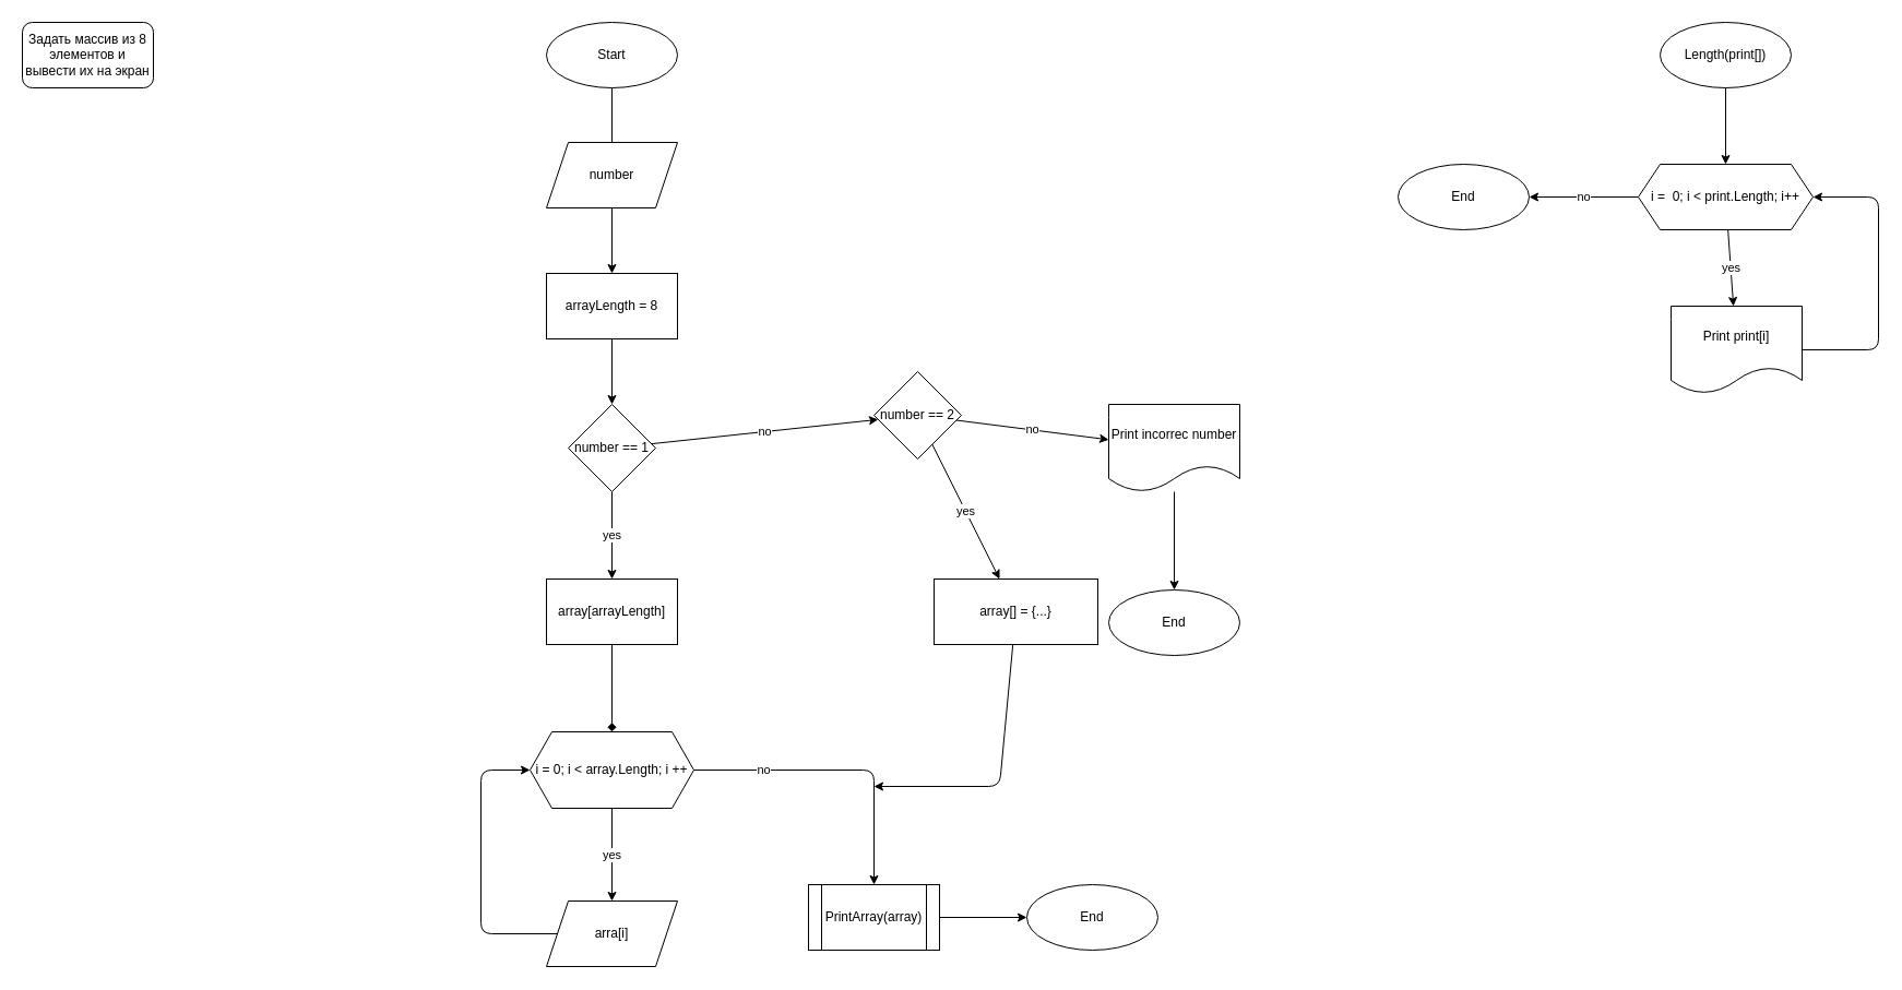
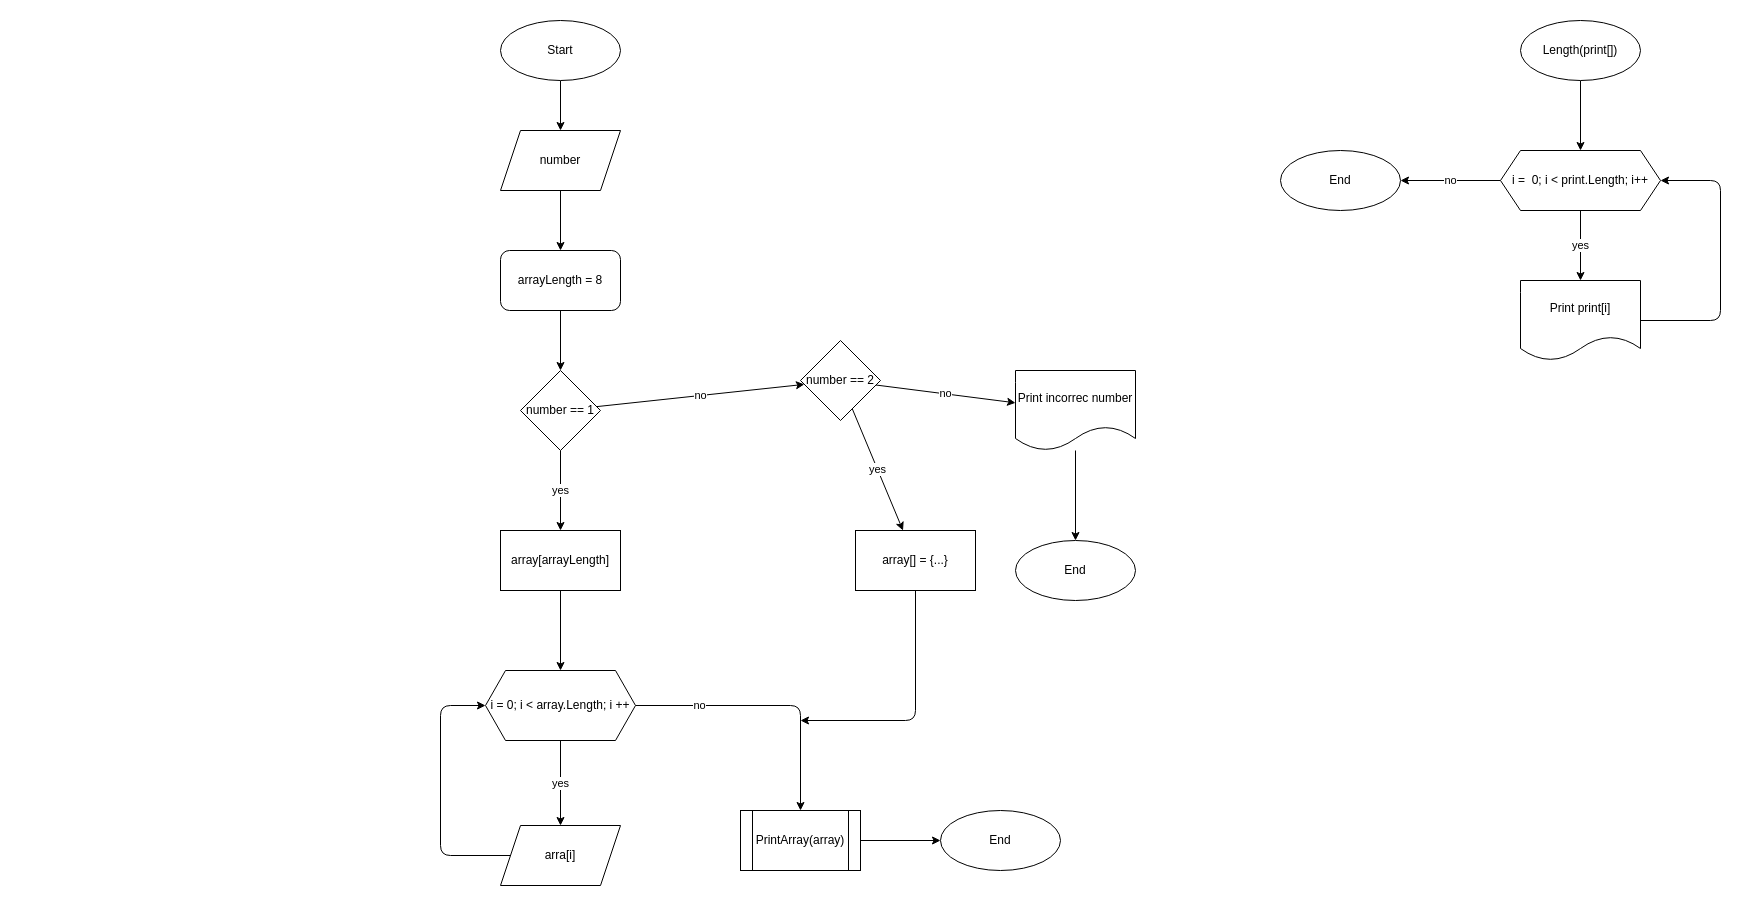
- <mxCell id="4" value="Задать массив из 8 элементов и вывести их на экран" style="rounded=1;whiteSpace=wrap;html=1;" parent="1" vertex="1"><mxGeometry x="20" y="20" width="120" height="60" as="geometry" /></mxCell>
- <mxCell id="2" value="" style="edgeStyle=none;html=1;endArrow=none;" parent="1" source="3" target="9" edge="1"><mxGeometry relative="1" as="geometry" /></mxCell>
+ <mxCell id="2" value="" style="edgeStyle=none;html=1;" parent="1" source="3" target="9" edge="1"><mxGeometry relative="1" as="geometry" /></mxCell>
- <mxCell id="21" value="arrayLength = 8" style="whiteSpace=wrap;html=1;" parent="1" vertex="1"><mxGeometry x="500" y="250" width="120" height="60" as="geometry" /></mxCell>
+ <mxCell id="21" value="arrayLength = 8" style="whiteSpace=wrap;html=1;rounded=1;" parent="1" vertex="1"><mxGeometry x="500" y="250" width="120" height="60" as="geometry" /></mxCell>
- <mxCell id="35" value="Print print[i]" style="shape=document;whiteSpace=wrap;html=1;boundedLbl=1;" vertex="1" parent="1"><mxGeometry x="1530" y="280" width="120" height="80" as="geometry" /></mxCell>
+ <mxCell id="35" value="Print print[i]" style="shape=document;whiteSpace=wrap;html=1;boundedLbl=1;" vertex="1" parent="1"><mxGeometry x="1520" y="280" width="120" height="80" as="geometry" /></mxCell>
- <mxCell id="23" value="array[] = {...}" style="whiteSpace=wrap;html=1;" parent="1" vertex="1"><mxGeometry x="855" y="530" width="150" height="60" as="geometry" /></mxCell>
+ <mxCell id="23" value="array[] = {...}" style="whiteSpace=wrap;html=1;" parent="1" vertex="1"><mxGeometry x="855" y="530" width="120" height="60" as="geometry" /></mxCell>
- <mxCell id="18" value="" style="edgeStyle=none;html=1;endArrow=diamond;" parent="1" source="19" target="17" edge="1"><mxGeometry relative="1" as="geometry" /></mxCell>
+ <mxCell id="18" value="" style="edgeStyle=none;html=1;" parent="1" source="19" target="17" edge="1"><mxGeometry relative="1" as="geometry" /></mxCell>
